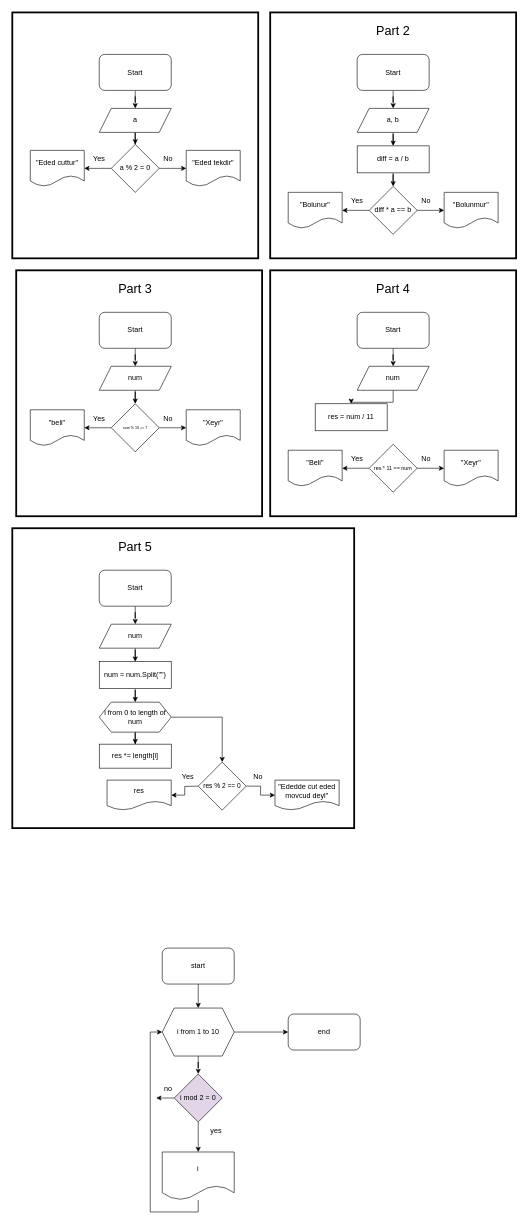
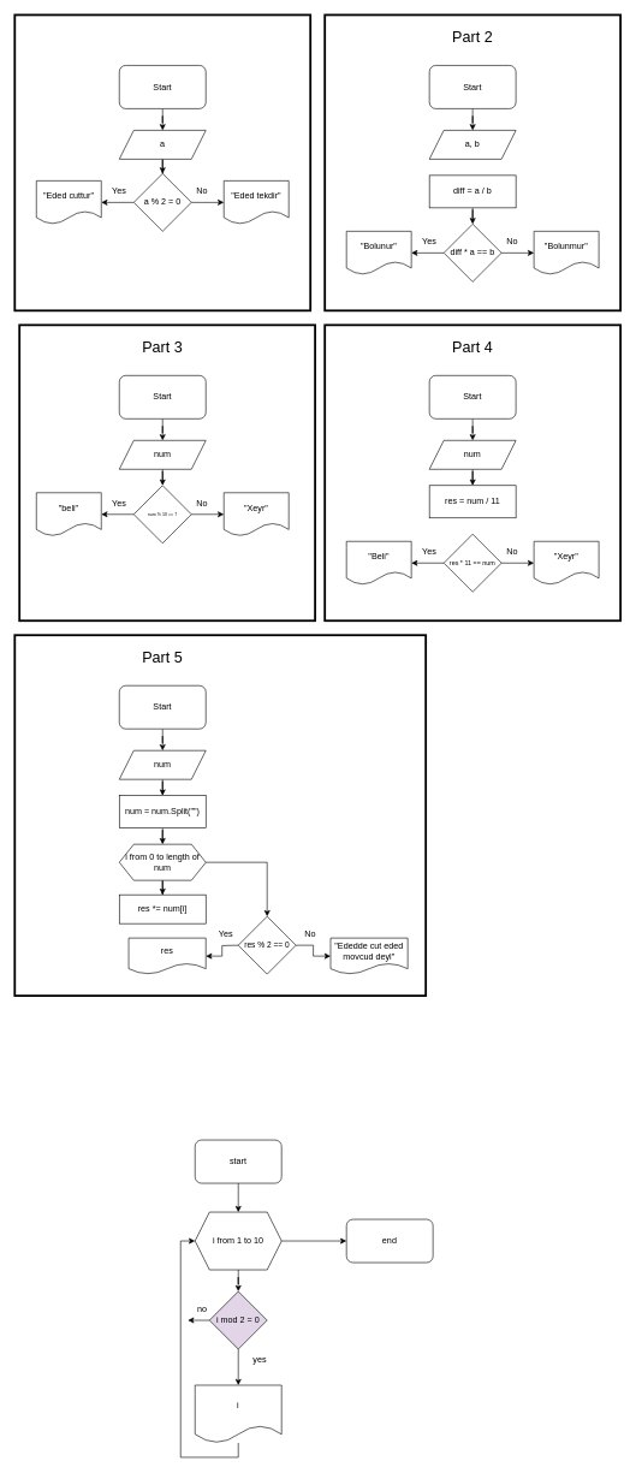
- <mxCell id="29" value="" style="edgeStyle=orthogonalEdgeStyle;rounded=0;orthogonalLoop=1;jettySize=auto;html=1;" parent="1" source="30" target="41" edge="1"><mxGeometry relative="1" as="geometry" /></mxCell>
- <mxCell id="68" value="res = num / 11" style="rounded=0;whiteSpace=wrap;html=1;" parent="1" vertex="1"><mxGeometry x="525" y="672.5" width="120" height="45" as="geometry" /></mxCell>
+ <mxCell id="68" value="res = num / 11" style="rounded=0;whiteSpace=wrap;html=1;" parent="1" vertex="1"><mxGeometry x="595" y="672.5" width="120" height="45" as="geometry" /></mxCell>
- <mxCell id="80" value="res *= length[i]" style="rounded=0;whiteSpace=wrap;html=1;" parent="1" vertex="1"><mxGeometry x="165" y="1240" width="120" height="40" as="geometry" /></mxCell>
+ <mxCell id="80" value="res *= num[i]" style="rounded=0;whiteSpace=wrap;html=1;" parent="1" vertex="1"><mxGeometry x="165" y="1240" width="120" height="40" as="geometry" /></mxCell>
